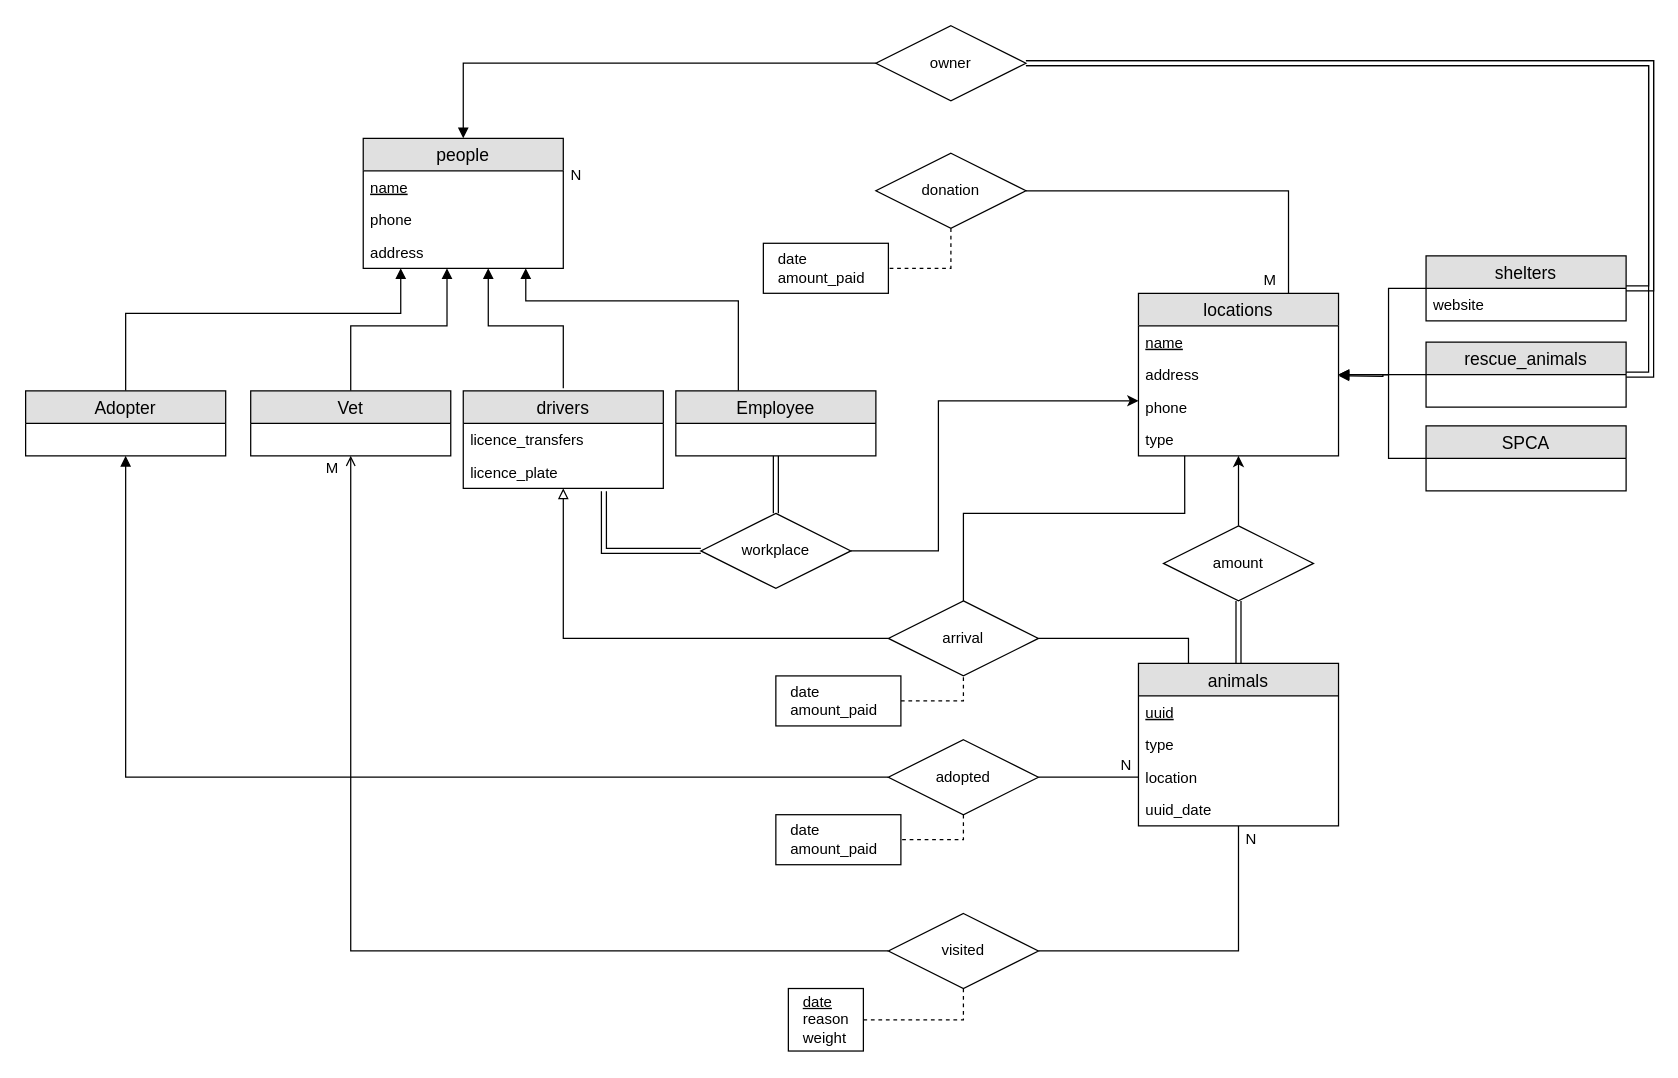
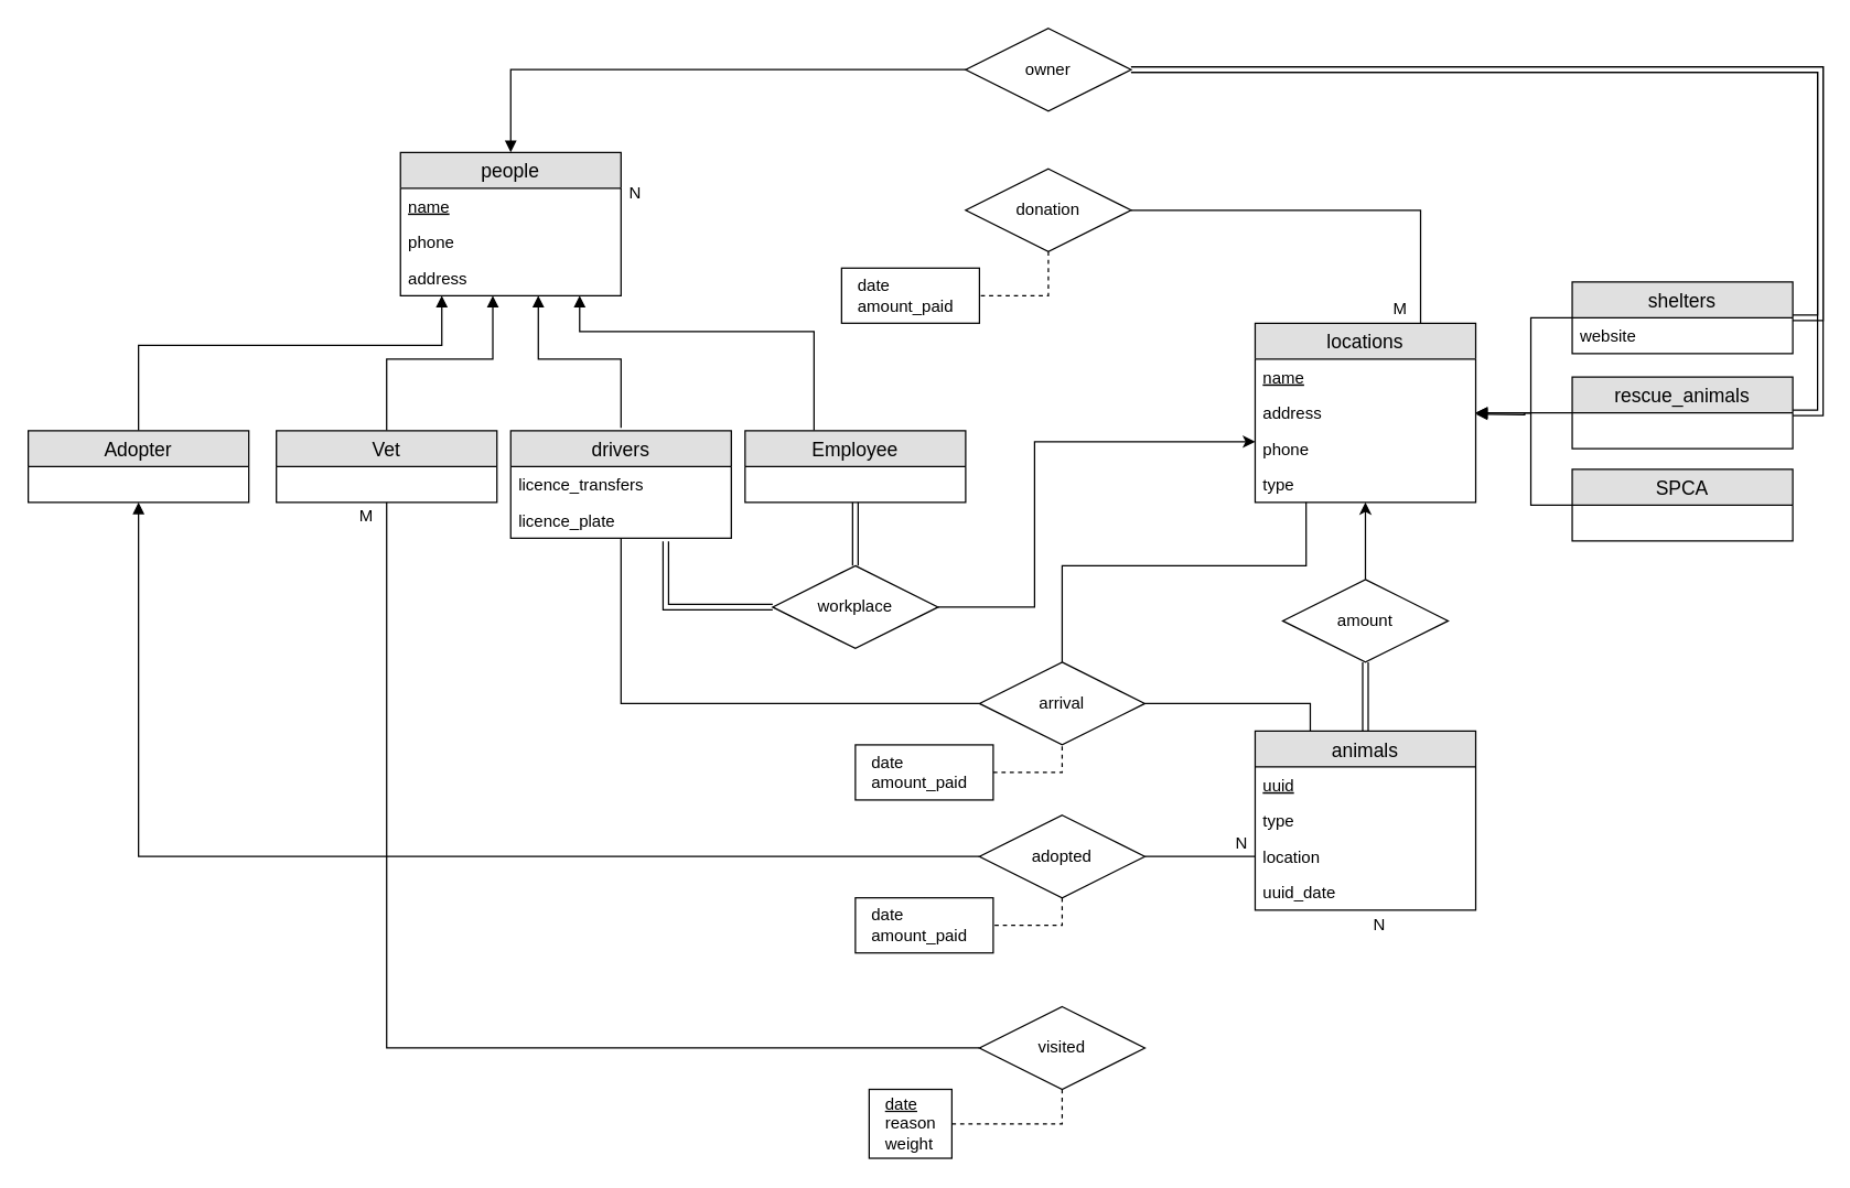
- <mxCell id="52" value="" style="edgeStyle=orthogonalEdgeStyle;rounded=0;orthogonalLoop=1;jettySize=auto;html=1;endArrow=open;endFill=0;entryX=0.5;entryY=1;entryDx=0;entryDy=0;" parent="1" source="53" target="60" edge="1"><mxGeometry relative="1" as="geometry"><mxPoint x="630" y="760" as="targetPoint" /></mxGeometry></mxCell>
+ <mxCell id="52" value="" style="edgeStyle=orthogonalEdgeStyle;rounded=0;orthogonalLoop=1;jettySize=auto;html=1;endArrow=none;endFill=0;entryX=0.5;entryY=1;entryDx=0;entryDy=0;" parent="1" source="53" target="60" edge="1"><mxGeometry relative="1" as="geometry"><mxPoint x="630" y="760" as="targetPoint" /></mxGeometry></mxCell>
- <mxCell id="38" style="edgeStyle=orthogonalEdgeStyle;rounded=0;orthogonalLoop=1;jettySize=auto;html=1;startArrow=none;startFill=0;endArrow=block;endFill=0;" parent="1" source="40" target="7" edge="1"><mxGeometry relative="1" as="geometry" /></mxCell>
+ <mxCell id="38" style="edgeStyle=orthogonalEdgeStyle;rounded=0;orthogonalLoop=1;jettySize=auto;html=1;startArrow=none;startFill=0;endArrow=none;endFill=0;" parent="1" source="40" target="7" edge="1"><mxGeometry relative="1" as="geometry" /></mxCell>
- <mxCell id="51" style="edgeStyle=orthogonalEdgeStyle;rounded=0;orthogonalLoop=1;jettySize=auto;html=1;startArrow=none;startFill=0;endArrow=none;endFill=0;" parent="1" source="53" target="21" edge="1"><mxGeometry relative="1" as="geometry" /></mxCell>
